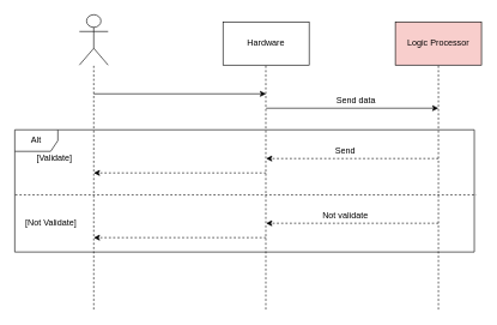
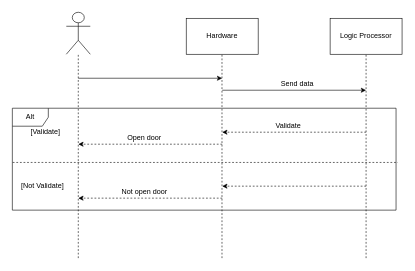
- <mxCell id="3" value="Logic Processor" style="rounded=0;whiteSpace=wrap;html=1;fillColor=#f8cecc;" vertex="1" parent="1"><mxGeometry x="550" y="30" width="120" height="60" as="geometry" /></mxCell>
+ <mxCell id="3" value="Logic Processor" style="rounded=0;whiteSpace=wrap;html=1;" vertex="1" parent="1"><mxGeometry x="550" y="30" width="120" height="60" as="geometry" /></mxCell>
- <mxCell id="13" value="Send" style="text;html=1;align=center;verticalAlign=middle;resizable=0;points=[];autosize=1;" vertex="1" parent="1"><mxGeometry x="450" y="200" width="60" height="20" as="geometry" /></mxCell>
+ <mxCell id="13" value="Validate" style="text;html=1;align=center;verticalAlign=middle;resizable=0;points=[];autosize=1;" vertex="1" parent="1"><mxGeometry x="450" y="200" width="60" height="20" as="geometry" /></mxCell>
+ <mxCell id="15" value="Open door" style="text;html=1;align=center;verticalAlign=middle;resizable=0;points=[];autosize=1;" vertex="1" parent="1"><mxGeometry x="205" y="220" width="70" height="20" as="geometry" /></mxCell>
- <mxCell id="17" value="Not validate" style="text;html=1;align=center;verticalAlign=middle;resizable=0;points=[];autosize=1;" vertex="1" parent="1"><mxGeometry x="440" y="290" width="80" height="20" as="geometry" /></mxCell>
+ <mxCell id="19" value="Not open door" style="text;html=1;align=center;verticalAlign=middle;resizable=0;points=[];autosize=1;" vertex="1" parent="1"><mxGeometry x="195" y="310" width="90" height="20" as="geometry" /></mxCell>
